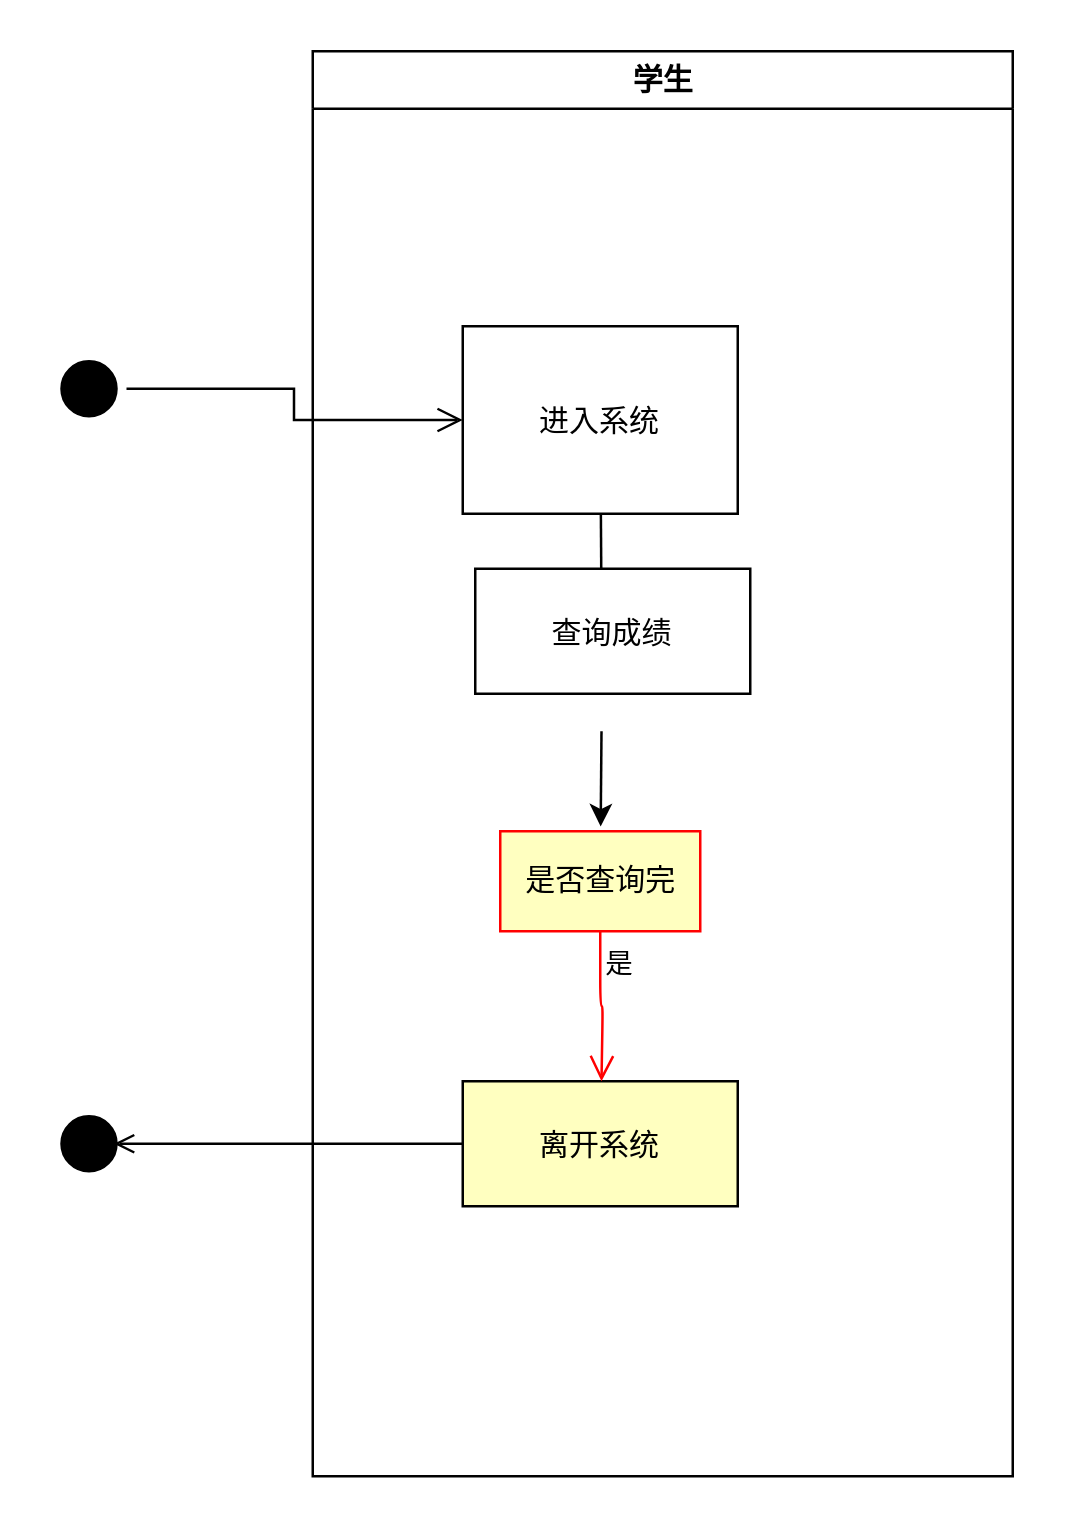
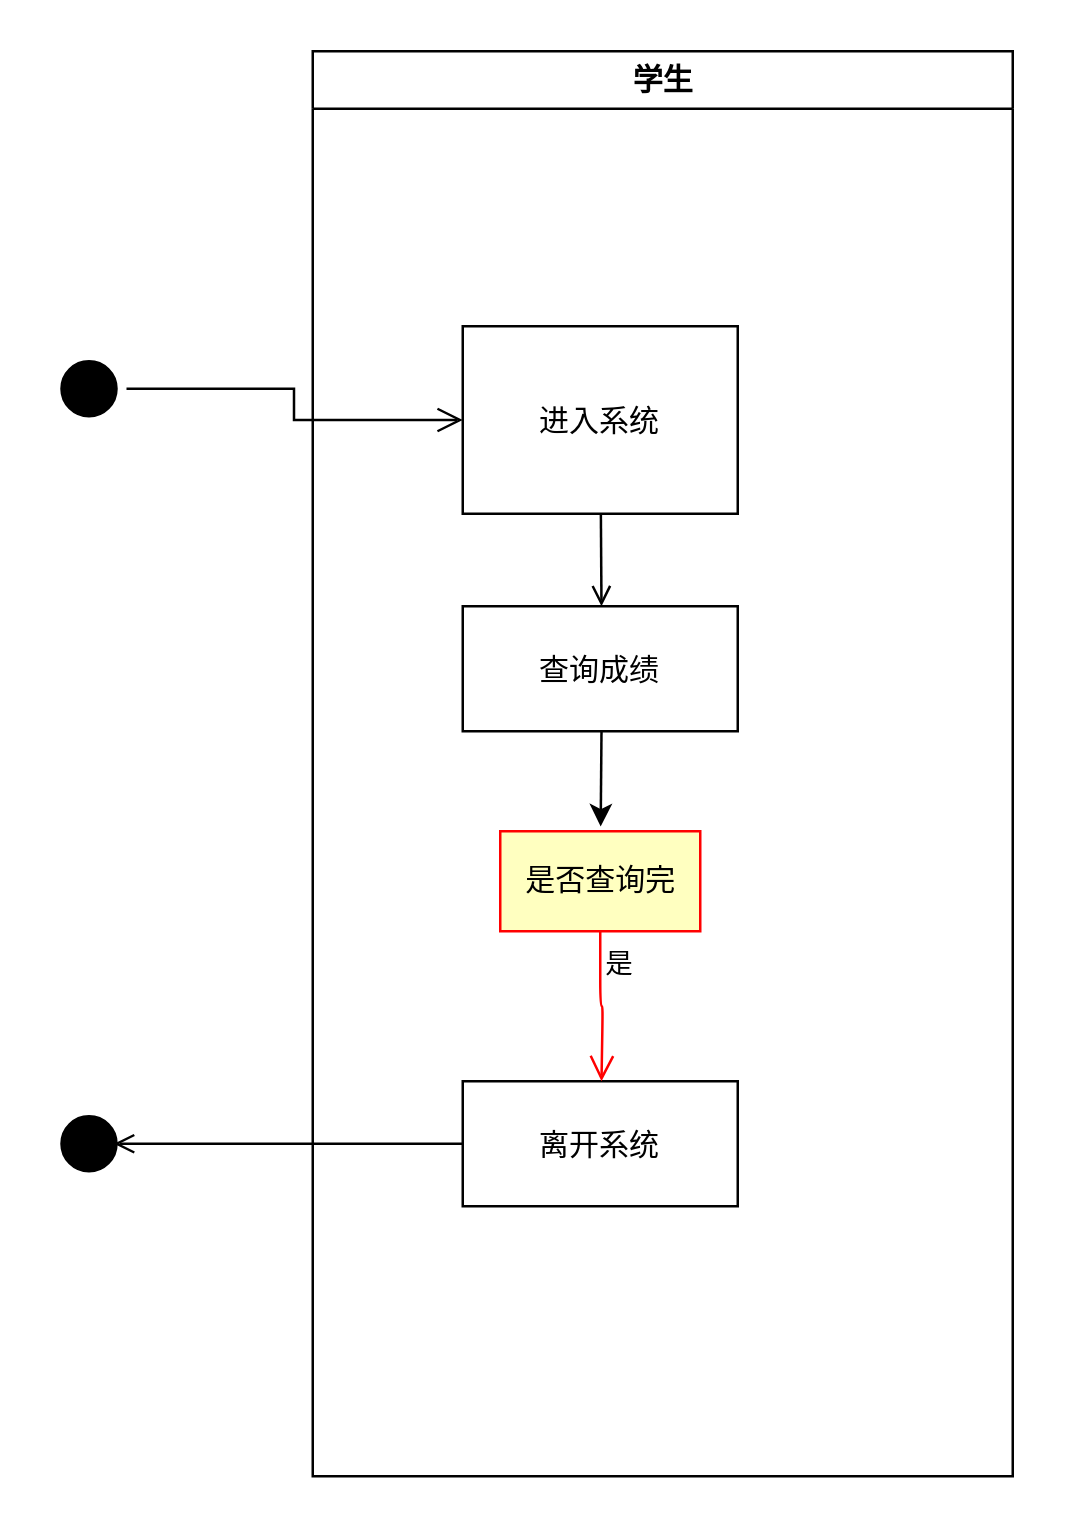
- <mxCell id="6" value="查询成绩" style="" parent="2" vertex="1"><mxGeometry x="65" y="207" width="110" height="50" as="geometry" /></mxCell>
+ <mxCell id="6" value="查询成绩" style="" parent="2" vertex="1"><mxGeometry x="60" y="222" width="110" height="50" as="geometry" /></mxCell>
- <mxCell id="5" value="离开系统" style="fillColor=#ffffc0;" parent="2" vertex="1"><mxGeometry x="60" y="412" width="110" height="50" as="geometry" /></mxCell>
+ <mxCell id="5" value="离开系统" style="" parent="2" vertex="1"><mxGeometry x="60" y="412" width="110" height="50" as="geometry" /></mxCell>
